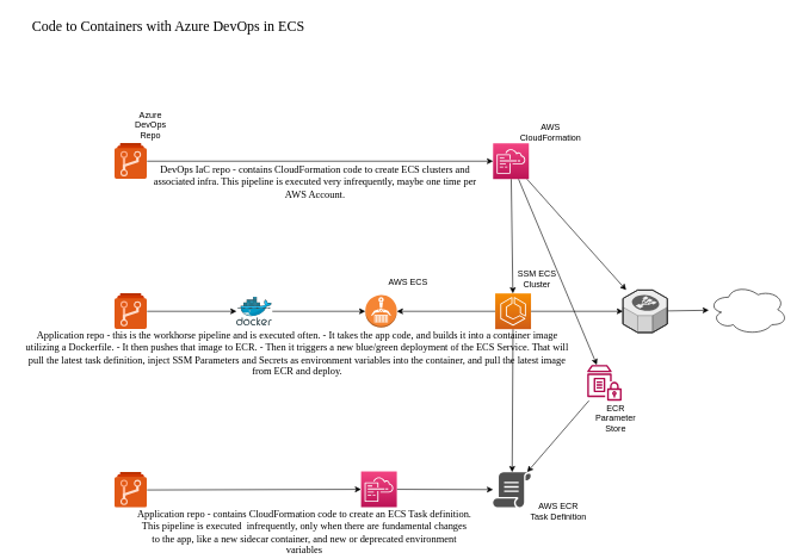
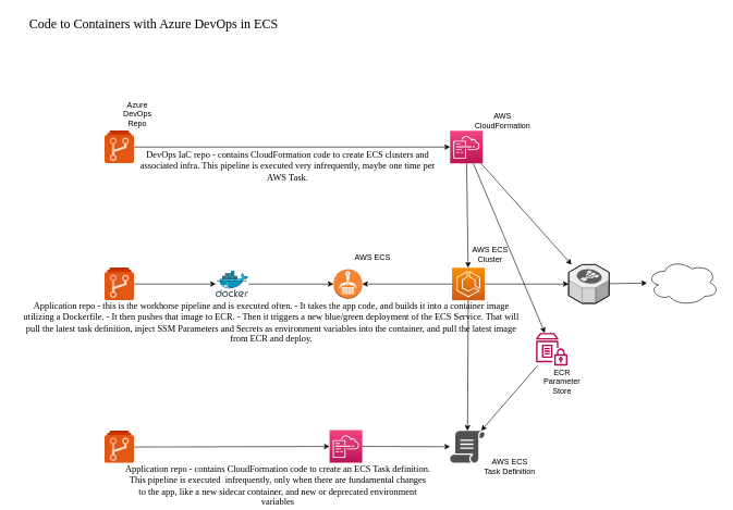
- <mxCell id="26" value="DevOps IaC repo - contains CloudFormation code to create ECS clusters and associated infra. This pipeline is executed very infrequently, maybe one time per AWS Account." style="text;html=1;strokeColor=none;fillColor=none;align=center;verticalAlign=middle;whiteSpace=wrap;rounded=0;fontFamily=Georgia;fontSize=14;" parent="1" vertex="1"><mxGeometry x="205" y="240" width="470" height="30" as="geometry" /></mxCell>
+ <mxCell id="26" value="DevOps IaC repo - contains CloudFormation code to create ECS clusters and associated infra. This pipeline is executed very infrequently, maybe one time per AWS Task." style="text;html=1;strokeColor=none;fillColor=none;align=center;verticalAlign=middle;whiteSpace=wrap;rounded=0;fontFamily=Georgia;fontSize=14;" parent="1" vertex="1"><mxGeometry x="205" y="240" width="470" height="30" as="geometry" /></mxCell>
- <mxCell id="34" value="SSM ECS Cluster" style="text;html=1;strokeColor=none;fillColor=none;align=center;verticalAlign=middle;whiteSpace=wrap;rounded=0;" vertex="1" parent="1"><mxGeometry x="720" y="375.29" width="60" height="30" as="geometry" /></mxCell>
+ <mxCell id="34" value="AWS ECS Cluster" style="text;html=1;strokeColor=none;fillColor=none;align=center;verticalAlign=middle;whiteSpace=wrap;rounded=0;" vertex="1" parent="1"><mxGeometry x="720" y="375.29" width="60" height="30" as="geometry" /></mxCell>
- <mxCell id="36" value="AWS ECR Task Definition" style="text;html=1;strokeColor=none;fillColor=none;align=center;verticalAlign=middle;whiteSpace=wrap;rounded=0;" vertex="1" parent="1"><mxGeometry x="738.5" y="700" width="81.5" height="30" as="geometry" /></mxCell>
+ <mxCell id="36" value="AWS ECS Task Definition" style="text;html=1;strokeColor=none;fillColor=none;align=center;verticalAlign=middle;whiteSpace=wrap;rounded=0;" vertex="1" parent="1"><mxGeometry x="738.5" y="700" width="81.5" height="30" as="geometry" /></mxCell>
